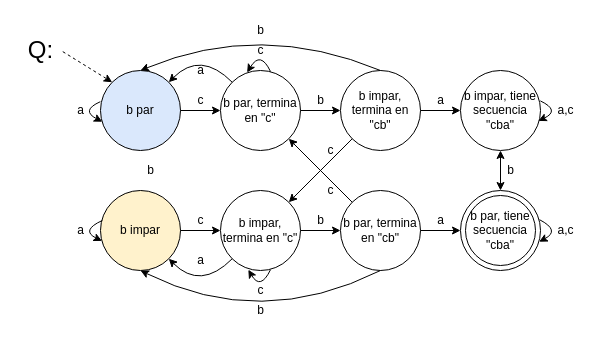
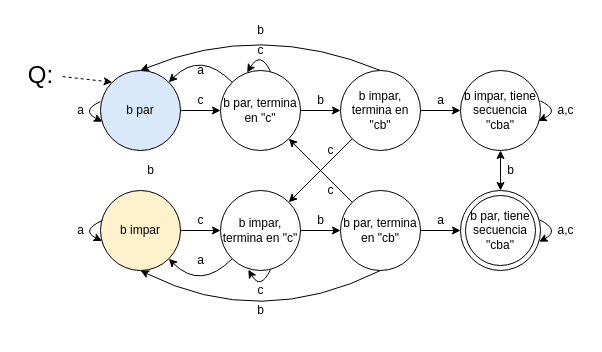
- <mxCell id="3" value="&lt;font style=&quot;font-size: 24px&quot;&gt;Q:&lt;/font&gt;" style="text;html=1;align=center;verticalAlign=middle;resizable=0;points=[];autosize=1;" parent="1" vertex="1"><mxGeometry x="20" y="40" width="40" height="20" as="geometry" /></mxCell>
+ <mxCell id="3" value="&lt;font style=&quot;font-size: 24px&quot;&gt;Q:&lt;/font&gt;" style="text;html=1;align=center;verticalAlign=middle;resizable=0;points=[];autosize=1;" parent="1" vertex="1"><mxGeometry x="20" y="65" width="40" height="20" as="geometry" /></mxCell>
